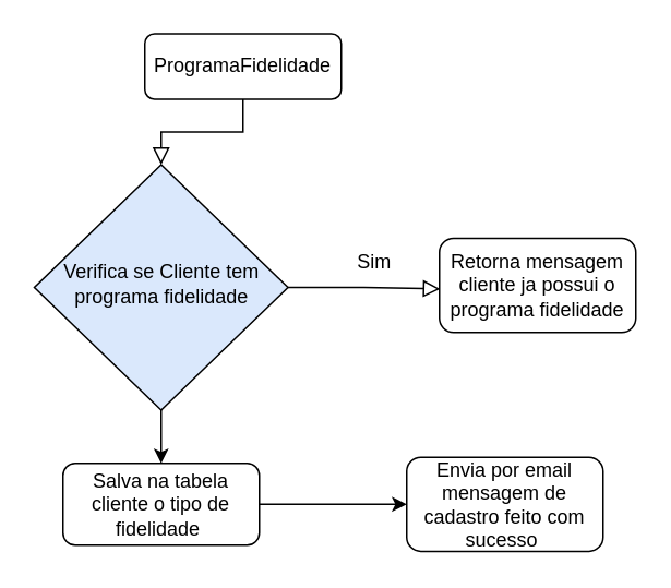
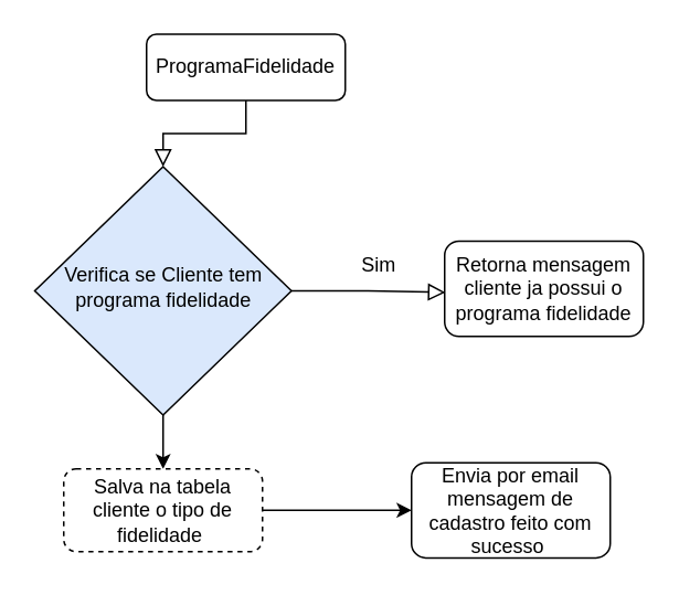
- <mxCell id="7" value="Salva na tabela cliente o tipo de fidelidade&amp;nbsp;" style="rounded=1;whiteSpace=wrap;html=1;fontSize=12;glass=0;strokeWidth=1;shadow=0;" vertex="1" parent="1"><mxGeometry x="38" y="282.5" width="120" height="50" as="geometry" /></mxCell>
+ <mxCell id="7" value="Salva na tabela cliente o tipo de fidelidade&amp;nbsp;" style="rounded=1;whiteSpace=wrap;html=1;fontSize=12;glass=0;strokeWidth=1;shadow=0;dashed=1;" vertex="1" parent="1"><mxGeometry x="38" y="282.5" width="120" height="50" as="geometry" /></mxCell>
